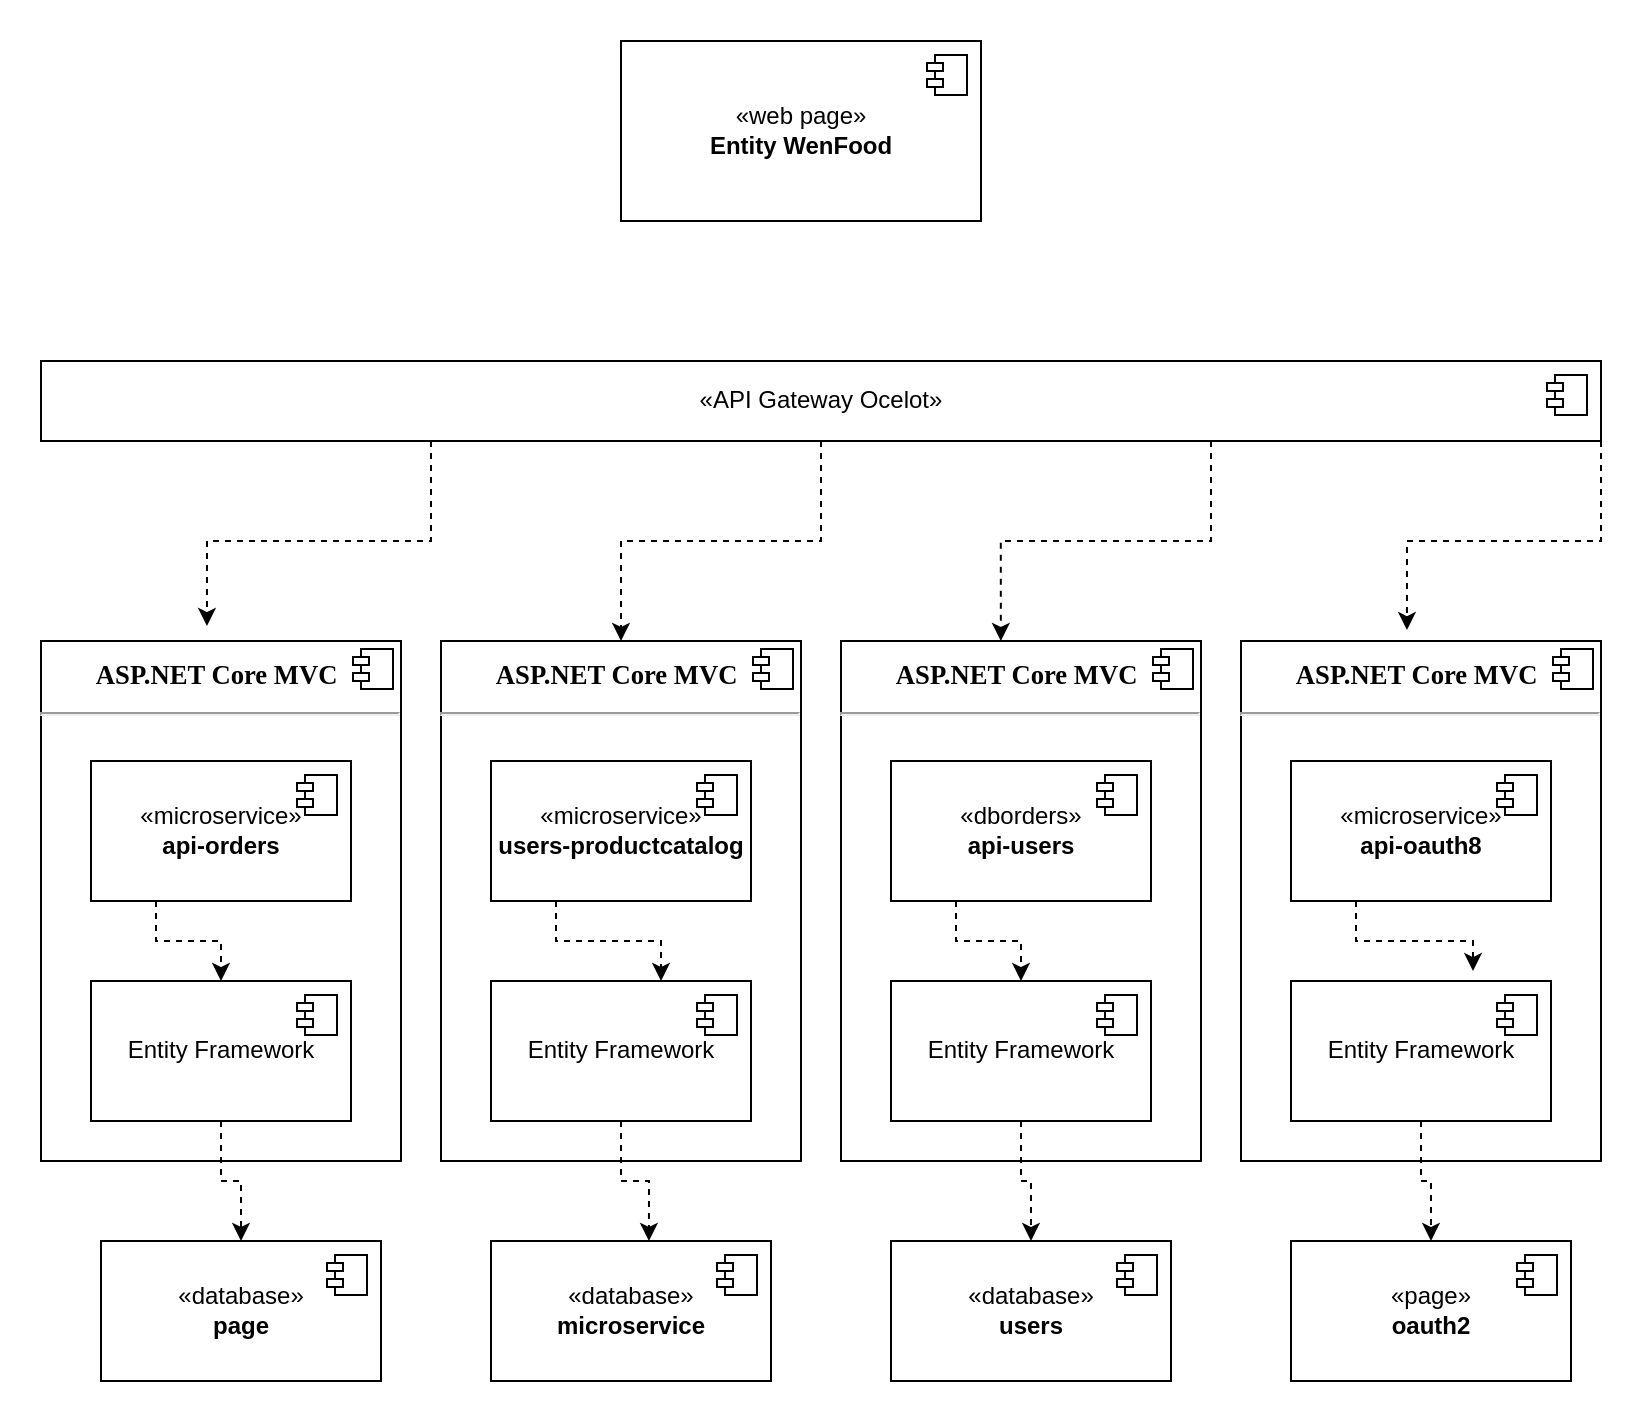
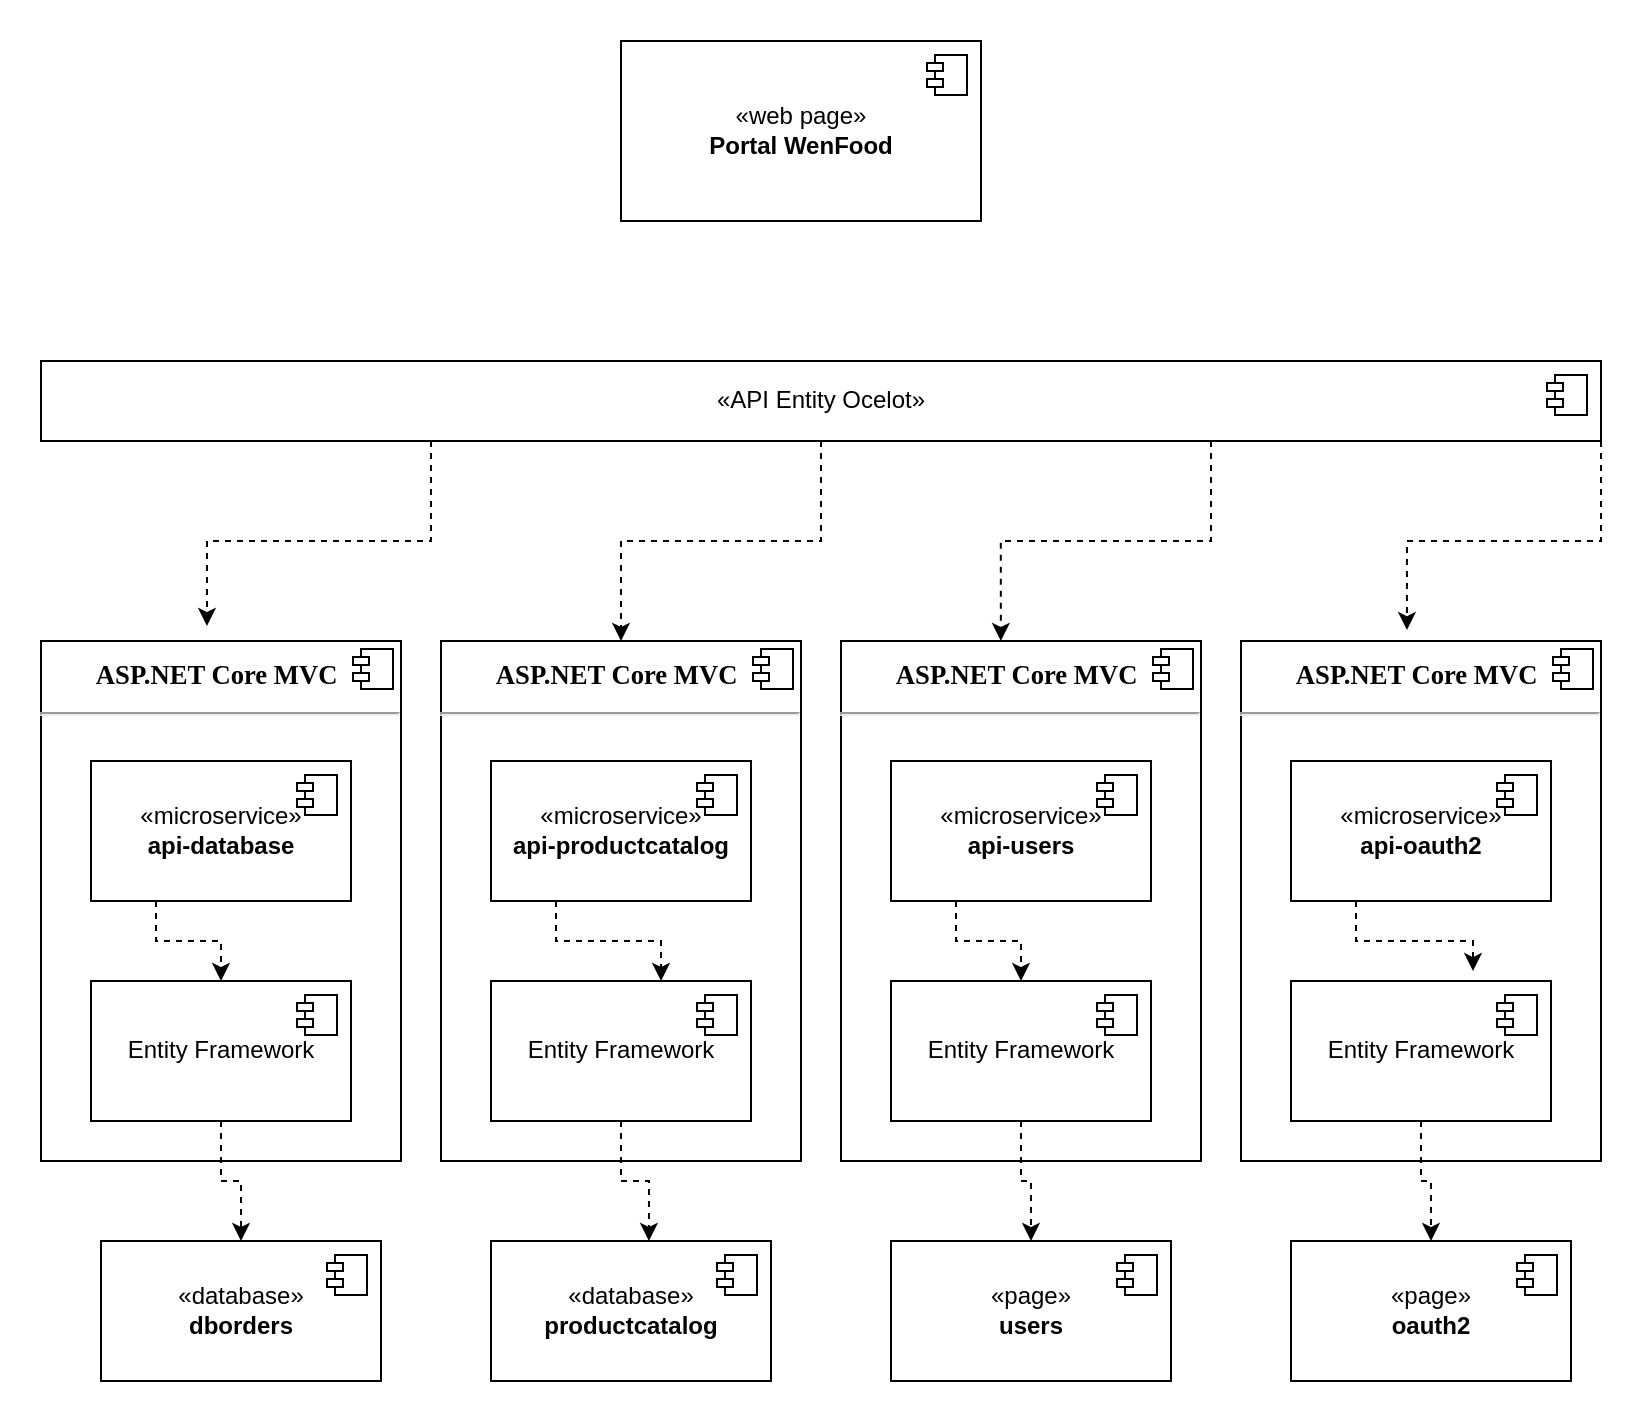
- <mxCell id="8" value="«web page»&lt;br&gt;&lt;b&gt;Entity WenFood&lt;/b&gt;" style="html=1;dropTarget=0;" vertex="1" parent="1"><mxGeometry x="310" y="20" width="180" height="90" as="geometry" /></mxCell>
+ <mxCell id="8" value="«web page»&lt;br&gt;&lt;b&gt;Portal WenFood&lt;/b&gt;" style="html=1;dropTarget=0;" vertex="1" parent="1"><mxGeometry x="310" y="20" width="180" height="90" as="geometry" /></mxCell>
- <mxCell id="14" value="«API Gateway Ocelot»&lt;br&gt;" style="html=1;dropTarget=0;" vertex="1" parent="1"><mxGeometry x="20" y="180" width="780" height="40" as="geometry" /></mxCell>
+ <mxCell id="14" value="«API Entity Ocelot»&lt;br&gt;" style="html=1;dropTarget=0;" vertex="1" parent="1"><mxGeometry x="20" y="180" width="780" height="40" as="geometry" /></mxCell>
- <mxCell id="19" value="«microservice»&lt;br&gt;&lt;b&gt;api-orders&lt;/b&gt;" style="html=1;dropTarget=0;" vertex="1" parent="1"><mxGeometry x="45" y="380" width="130" height="70" as="geometry" /></mxCell>
+ <mxCell id="19" value="«microservice»&lt;br&gt;&lt;b&gt;api-database&lt;/b&gt;" style="html=1;dropTarget=0;" vertex="1" parent="1"><mxGeometry x="45" y="380" width="130" height="70" as="geometry" /></mxCell>
- <mxCell id="22" value="«microservice»&lt;br&gt;&lt;b&gt;users-productcatalog&lt;/b&gt;" style="html=1;dropTarget=0;" vertex="1" parent="1"><mxGeometry x="245" y="380" width="130" height="70" as="geometry" /></mxCell>
+ <mxCell id="22" value="«microservice»&lt;br&gt;&lt;b&gt;api-productcatalog&lt;/b&gt;" style="html=1;dropTarget=0;" vertex="1" parent="1"><mxGeometry x="245" y="380" width="130" height="70" as="geometry" /></mxCell>
- <mxCell id="25" value="«dborders»&lt;br&gt;&lt;b&gt;api-users&lt;/b&gt;" style="html=1;dropTarget=0;" vertex="1" parent="1"><mxGeometry x="445" y="380" width="130" height="70" as="geometry" /></mxCell>
+ <mxCell id="25" value="«microservice»&lt;br&gt;&lt;b&gt;api-users&lt;/b&gt;" style="html=1;dropTarget=0;" vertex="1" parent="1"><mxGeometry x="445" y="380" width="130" height="70" as="geometry" /></mxCell>
- <mxCell id="30" value="«microservice»&lt;br&gt;&lt;b&gt;api-oauth8&lt;/b&gt;" style="html=1;dropTarget=0;" vertex="1" parent="1"><mxGeometry x="645" y="380" width="130" height="70" as="geometry" /></mxCell>
+ <mxCell id="30" value="«microservice»&lt;br&gt;&lt;b&gt;api-oauth2&lt;/b&gt;" style="html=1;dropTarget=0;" vertex="1" parent="1"><mxGeometry x="645" y="380" width="130" height="70" as="geometry" /></mxCell>
- <mxCell id="27" value="«database»&lt;br&gt;&lt;b&gt;page&lt;/b&gt;" style="html=1;dropTarget=0;" vertex="1" parent="1"><mxGeometry x="50" y="620" width="140" height="70" as="geometry" /></mxCell>
+ <mxCell id="27" value="«database»&lt;br&gt;&lt;b&gt;dborders&lt;/b&gt;" style="html=1;dropTarget=0;" vertex="1" parent="1"><mxGeometry x="50" y="620" width="140" height="70" as="geometry" /></mxCell>
- <mxCell id="32" value="«database»&lt;br&gt;&lt;b&gt;microservice&lt;/b&gt;" style="html=1;dropTarget=0;" vertex="1" parent="1"><mxGeometry x="245" y="620" width="140" height="70" as="geometry" /></mxCell>
+ <mxCell id="32" value="«database»&lt;br&gt;&lt;b&gt;productcatalog&lt;/b&gt;" style="html=1;dropTarget=0;" vertex="1" parent="1"><mxGeometry x="245" y="620" width="140" height="70" as="geometry" /></mxCell>
- <mxCell id="34" value="«database»&lt;br&gt;&lt;b&gt;users&lt;/b&gt;" style="html=1;dropTarget=0;" vertex="1" parent="1"><mxGeometry x="445" y="620" width="140" height="70" as="geometry" /></mxCell>
+ <mxCell id="34" value="«page»&lt;br&gt;&lt;b&gt;users&lt;/b&gt;" style="html=1;dropTarget=0;" vertex="1" parent="1"><mxGeometry x="445" y="620" width="140" height="70" as="geometry" /></mxCell>
